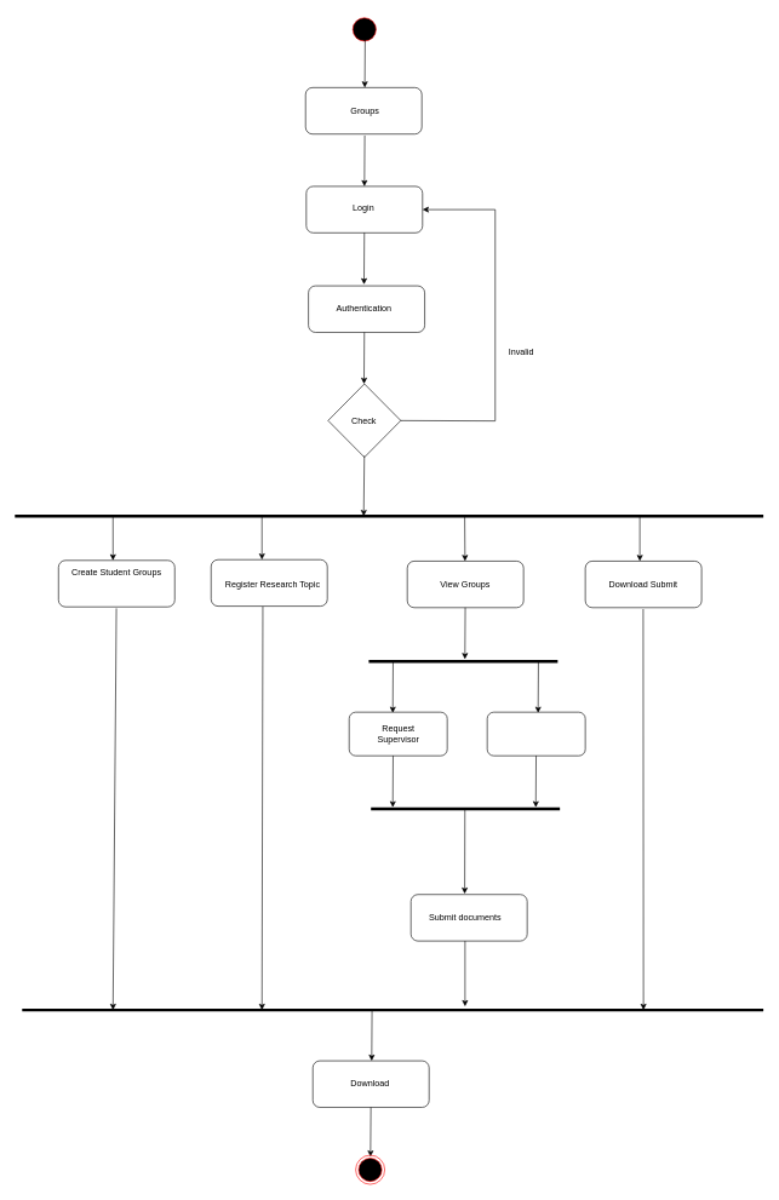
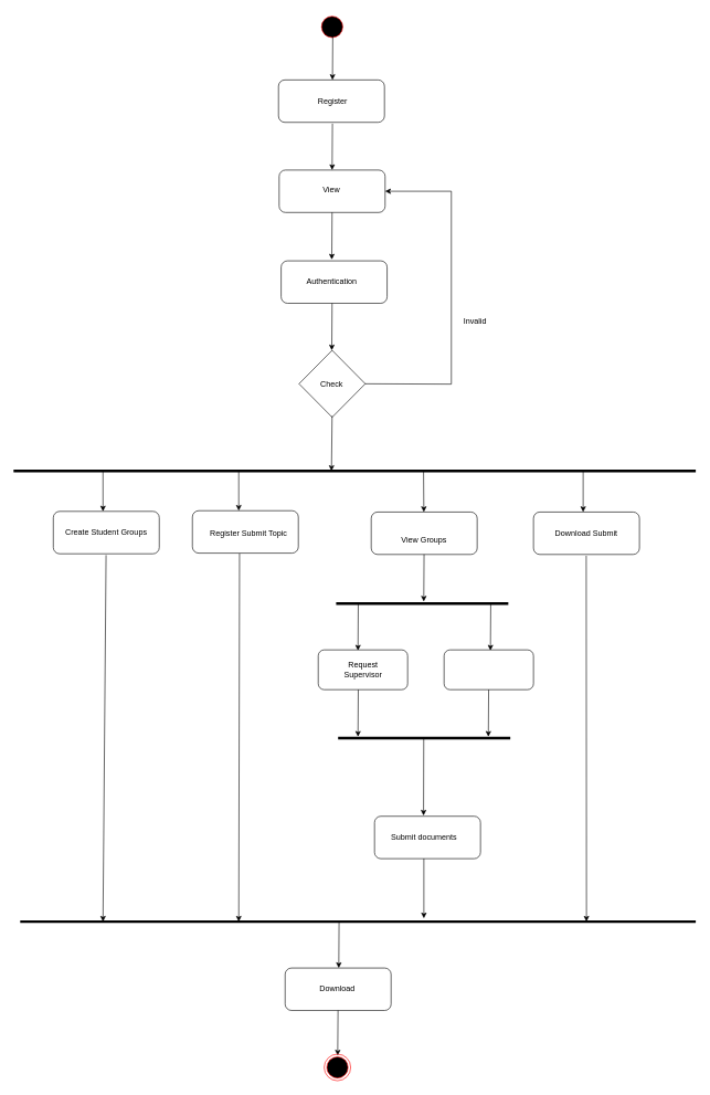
- <mxCell id="37" value="Groups" style="text;html=1;strokeColor=none;fillColor=none;align=center;verticalAlign=middle;whiteSpace=wrap;rounded=0;" parent="1" vertex="1"><mxGeometry x="472" y="137" width="60" height="30" as="geometry" /></mxCell>
+ <mxCell id="37" value="Register" style="text;html=1;strokeColor=none;fillColor=none;align=center;verticalAlign=middle;whiteSpace=wrap;rounded=0;" parent="1" vertex="1"><mxGeometry x="472" y="137" width="60" height="30" as="geometry" /></mxCell>
- <mxCell id="5" value="Login" style="text;html=1;strokeColor=none;fillColor=none;align=center;verticalAlign=middle;whiteSpace=wrap;rounded=0;" parent="1" vertex="1"><mxGeometry x="470" y="271" width="60" height="30" as="geometry" /></mxCell>
+ <mxCell id="5" value="View" style="text;html=1;strokeColor=none;fillColor=none;align=center;verticalAlign=middle;whiteSpace=wrap;rounded=0;" parent="1" vertex="1"><mxGeometry x="470" y="271" width="60" height="30" as="geometry" /></mxCell>
- <mxCell id="48" value="Create Student Groups" style="text;html=1;strokeColor=none;fillColor=none;align=center;verticalAlign=middle;whiteSpace=wrap;rounded=0;" parent="1" vertex="1"><mxGeometry x="85" y="773" width="150" height="30" as="geometry" /></mxCell>
+ <mxCell id="48" value="Create Student Groups" style="text;html=1;strokeColor=none;fillColor=none;align=center;verticalAlign=middle;whiteSpace=wrap;rounded=0;" parent="1" vertex="1"><mxGeometry x="85" y="788" width="150" height="30" as="geometry" /></mxCell>
- <mxCell id="41" value="Register Research Topic" style="text;html=1;strokeColor=none;fillColor=none;align=center;verticalAlign=middle;whiteSpace=wrap;rounded=0;" parent="1" vertex="1"><mxGeometry x="300" y="789" width="150" height="30" as="geometry" /></mxCell>
+ <mxCell id="41" value="Register Submit Topic" style="text;html=1;strokeColor=none;fillColor=none;align=center;verticalAlign=middle;whiteSpace=wrap;rounded=0;" parent="1" vertex="1"><mxGeometry x="300" y="789" width="150" height="30" as="geometry" /></mxCell>
- <mxCell id="17" value="View Groups" style="text;html=1;strokeColor=none;fillColor=none;align=center;verticalAlign=middle;whiteSpace=wrap;rounded=0;" parent="1" vertex="1"><mxGeometry x="590" y="789" width="100" height="30" as="geometry" /></mxCell>
+ <mxCell id="17" value="View Groups" style="text;html=1;strokeColor=none;fillColor=none;align=center;verticalAlign=middle;whiteSpace=wrap;rounded=0;" parent="1" vertex="1"><mxGeometry x="590" y="799" width="100" height="30" as="geometry" /></mxCell>
